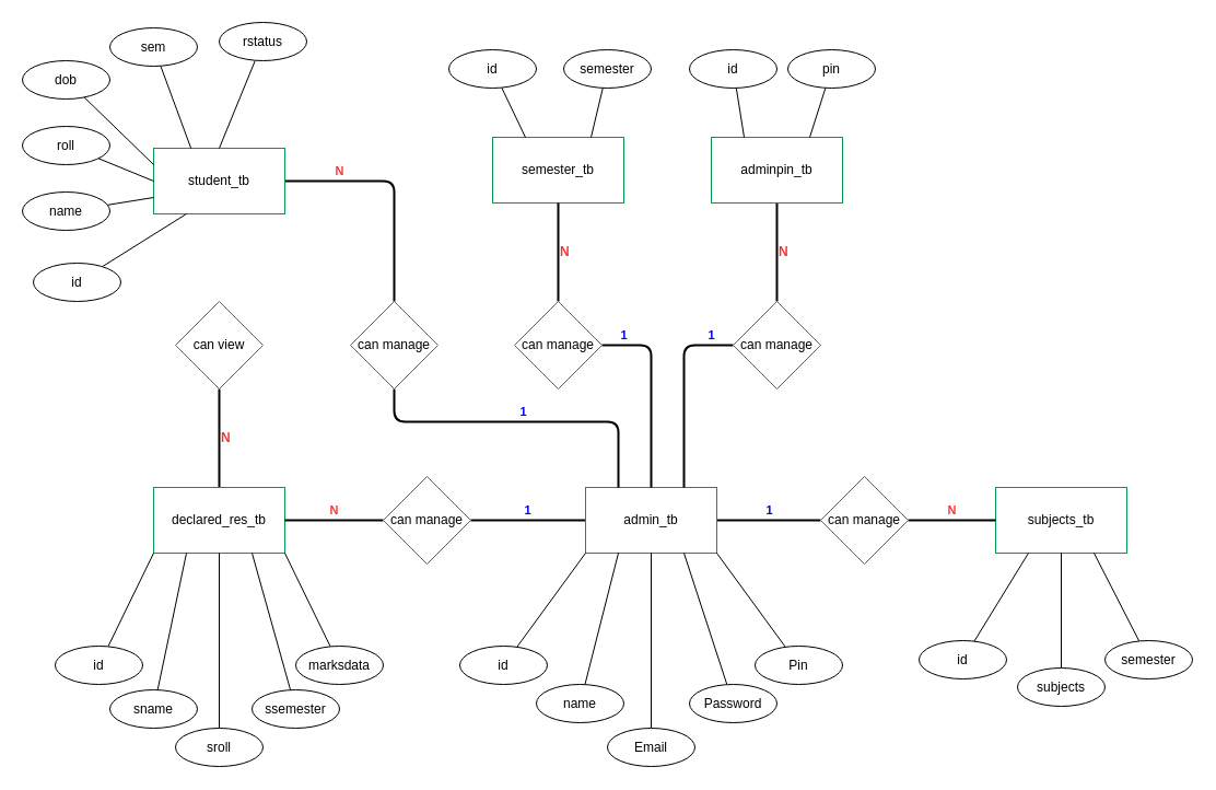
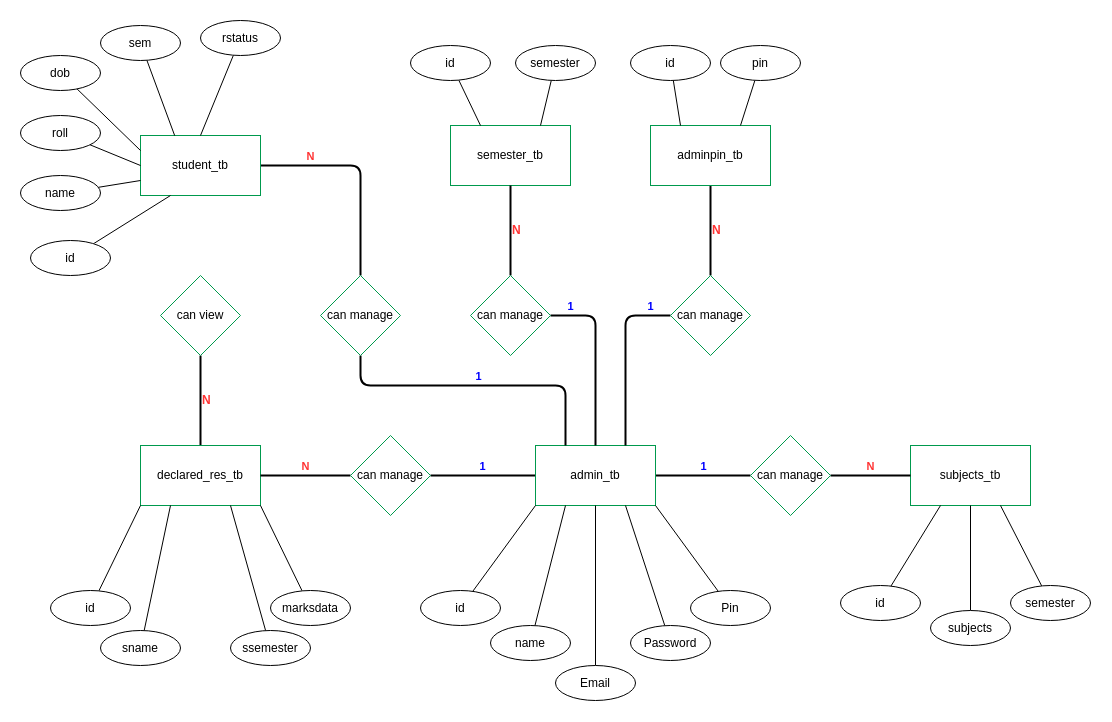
- <mxCell id="39" style="edgeStyle=none;rounded=0;orthogonalLoop=1;jettySize=auto;html=1;entryX=0.5;entryY=1;entryDx=0;entryDy=0;endArrow=none;endFill=0;" edge="1" parent="1" source="40" target="13"><mxGeometry relative="1" as="geometry" /></mxCell>
- <mxCell id="40" value="sroll" style="ellipse;whiteSpace=wrap;html=1;" vertex="1" parent="1"><mxGeometry x="160" y="665" width="80" height="35" as="geometry" /></mxCell>
